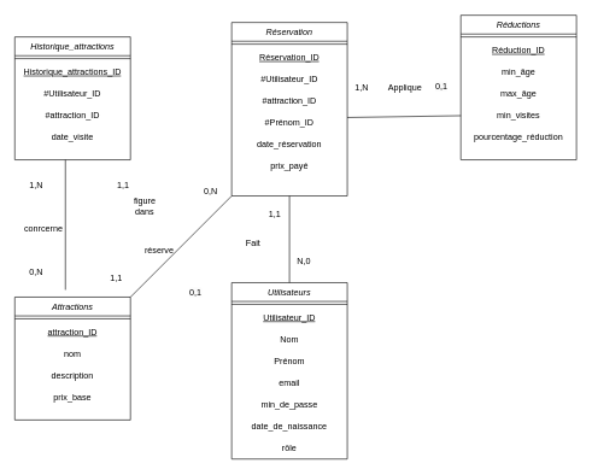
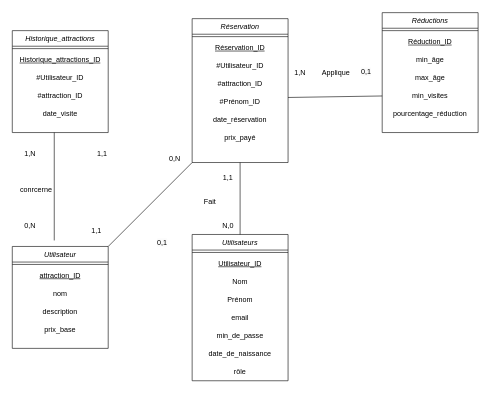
- <mxCell id="51" value="figure dans" style="text;html=1;align=center;verticalAlign=middle;whiteSpace=wrap;rounded=0;" vertex="1" parent="1"><mxGeometry x="170" y="270" width="60" height="30" as="geometry" /></mxCell>
- <mxCell id="48" value="réserve" style="text;html=1;align=center;verticalAlign=middle;whiteSpace=wrap;rounded=0;" vertex="1" parent="1"><mxGeometry x="190" y="330" width="60" height="30" as="geometry" /></mxCell>
- <mxCell id="39" value="N,0" style="text;html=1;align=center;verticalAlign=middle;whiteSpace=wrap;rounded=0;" vertex="1" parent="1"><mxGeometry x="390" y="345" width="60" height="30" as="geometry" /></mxCell>
+ <mxCell id="39" value="N,0" style="text;html=1;align=center;verticalAlign=middle;whiteSpace=wrap;rounded=0;" vertex="1" parent="1"><mxGeometry x="350" y="360" width="60" height="30" as="geometry" /></mxCell>
- <mxCell id="24" value="Attractions" style="swimlane;fontStyle=2;align=center;verticalAlign=top;childLayout=stackLayout;horizontal=1;startSize=26;horizontalStack=0;resizeParent=1;resizeLast=0;collapsible=1;marginBottom=0;rounded=0;shadow=0;strokeWidth=1;" vertex="1" parent="1"><mxGeometry x="20" y="410" width="160" height="170" as="geometry"><mxRectangle x="230" y="140" width="160" height="26" as="alternateBounds" /></mxGeometry></mxCell>
+ <mxCell id="24" value="Utilisateur" style="swimlane;fontStyle=2;align=center;verticalAlign=top;childLayout=stackLayout;horizontal=1;startSize=26;horizontalStack=0;resizeParent=1;resizeLast=0;collapsible=1;marginBottom=0;rounded=0;shadow=0;strokeWidth=1;" vertex="1" parent="1"><mxGeometry x="20" y="410" width="160" height="170" as="geometry"><mxRectangle x="230" y="140" width="160" height="26" as="alternateBounds" /></mxGeometry></mxCell>
